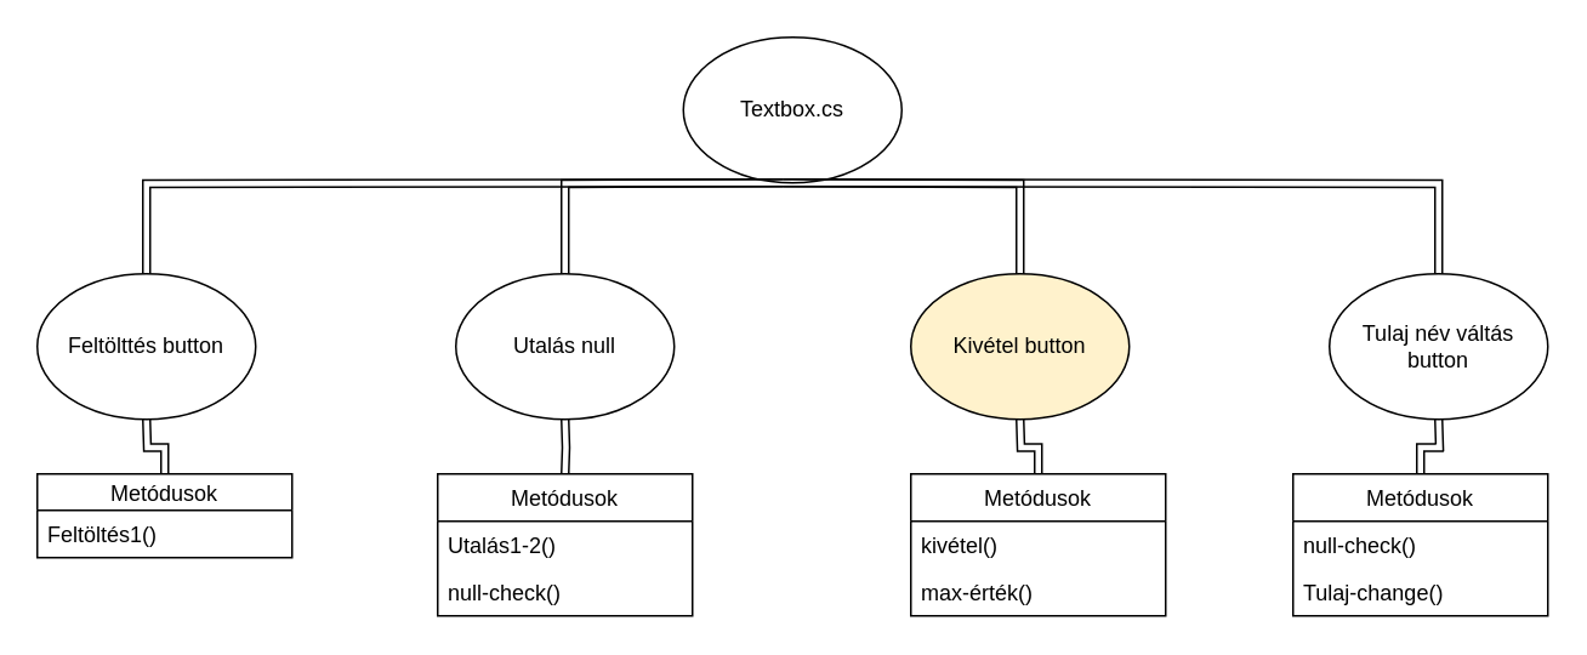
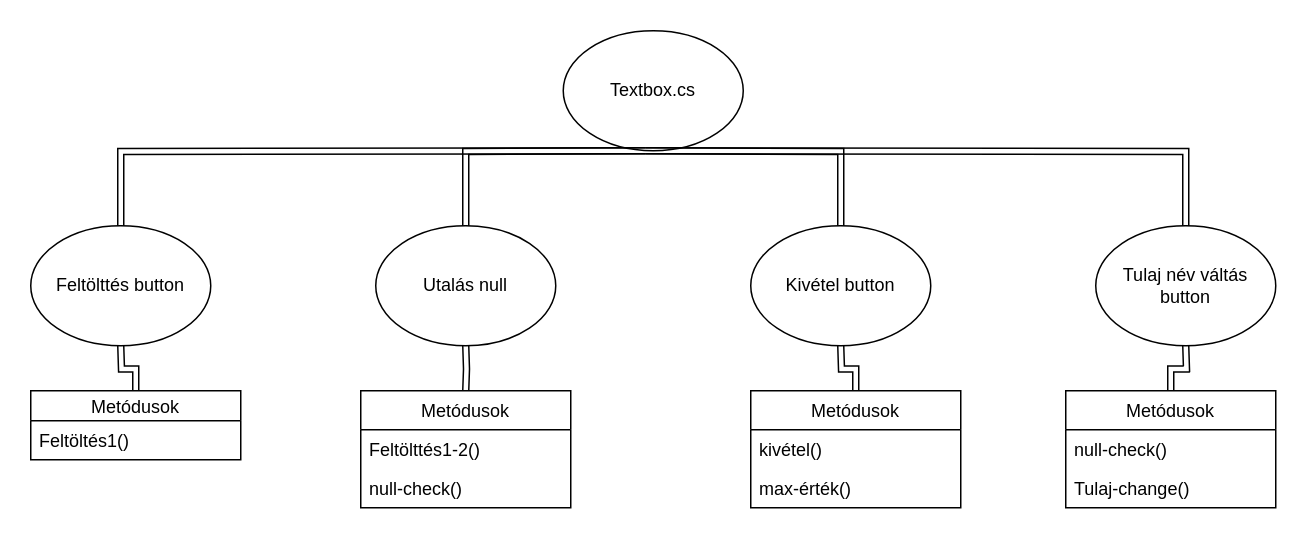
- <mxCell id="4" value="Kivétel button" style="ellipse;whiteSpace=wrap;html=1;fillColor=#fff2cc;" vertex="1" parent="1"><mxGeometry x="500" y="150" width="120" height="80" as="geometry" /></mxCell>
+ <mxCell id="4" value="Kivétel button" style="ellipse;whiteSpace=wrap;html=1;" vertex="1" parent="1"><mxGeometry x="500" y="150" width="120" height="80" as="geometry" /></mxCell>
- <mxCell id="9" value="Utalás1-2()" style="text;strokeColor=none;fillColor=none;align=left;verticalAlign=top;spacingLeft=4;spacingRight=4;overflow=hidden;rotatable=0;points=[[0,0.5],[1,0.5]];portConstraint=eastwest;" vertex="1" parent="8"><mxGeometry y="26" width="140" height="26" as="geometry" /></mxCell>
+ <mxCell id="9" value="Feltölttés1-2()" style="text;strokeColor=none;fillColor=none;align=left;verticalAlign=top;spacingLeft=4;spacingRight=4;overflow=hidden;rotatable=0;points=[[0,0.5],[1,0.5]];portConstraint=eastwest;" vertex="1" parent="8"><mxGeometry y="26" width="140" height="26" as="geometry" /></mxCell>
